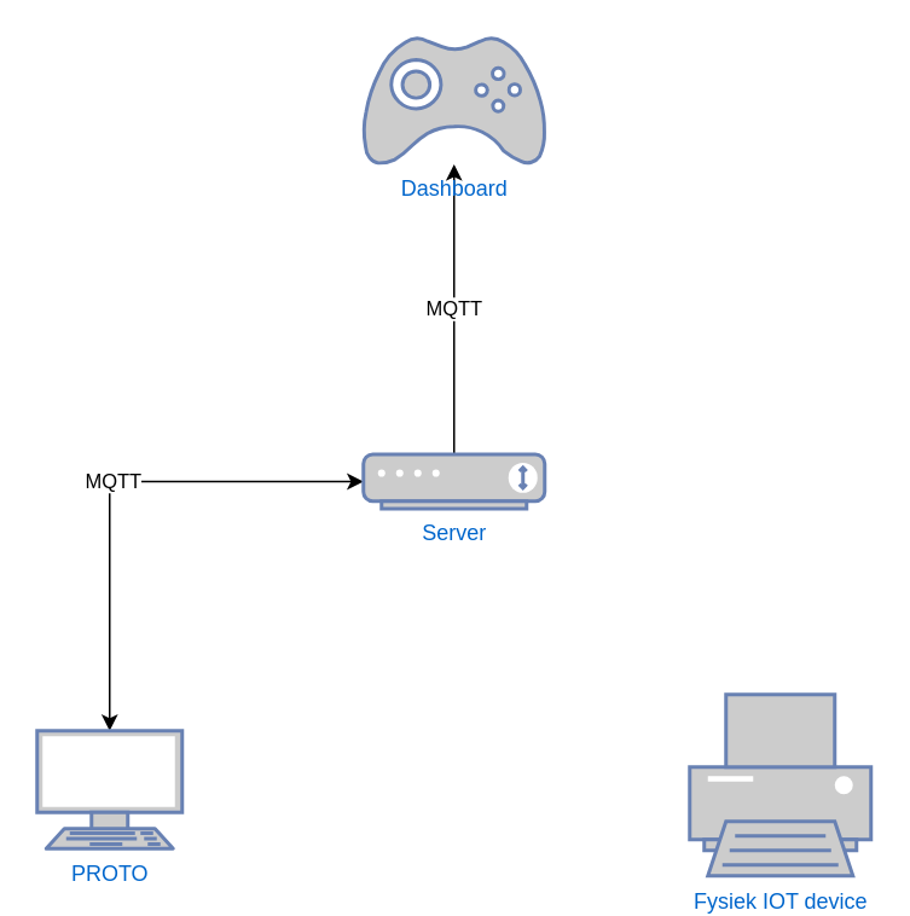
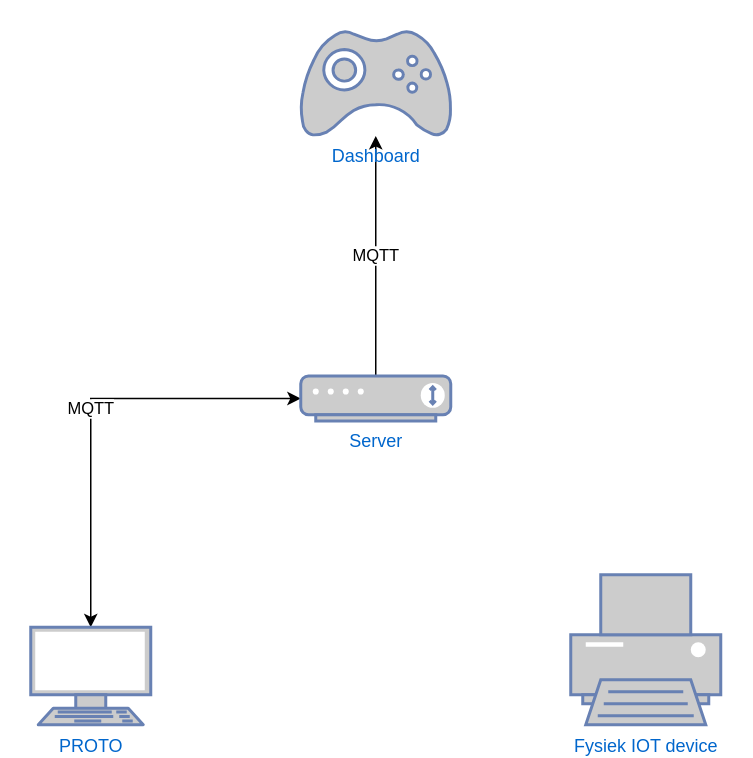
- <mxCell id="3" value="PROTO" style="fontColor=#0066CC;verticalAlign=top;verticalLabelPosition=bottom;labelPosition=center;align=center;html=1;outlineConnect=0;fillColor=#CCCCCC;strokeColor=#6881B3;gradientColor=none;gradientDirection=north;strokeWidth=2;shape=mxgraph.networks.terminal;" vertex="1" parent="1"><mxGeometry x="20" y="402.5" width="80" height="65" as="geometry" /></mxCell>
+ <mxCell id="3" value="PROTO" style="fontColor=#0066CC;verticalAlign=top;verticalLabelPosition=bottom;labelPosition=center;align=center;html=1;outlineConnect=0;fillColor=#CCCCCC;strokeColor=#6881B3;gradientColor=none;gradientDirection=north;strokeWidth=2;shape=mxgraph.networks.terminal;" vertex="1" parent="1"><mxGeometry x="20" y="417.5" width="80" height="65" as="geometry" /></mxCell>
